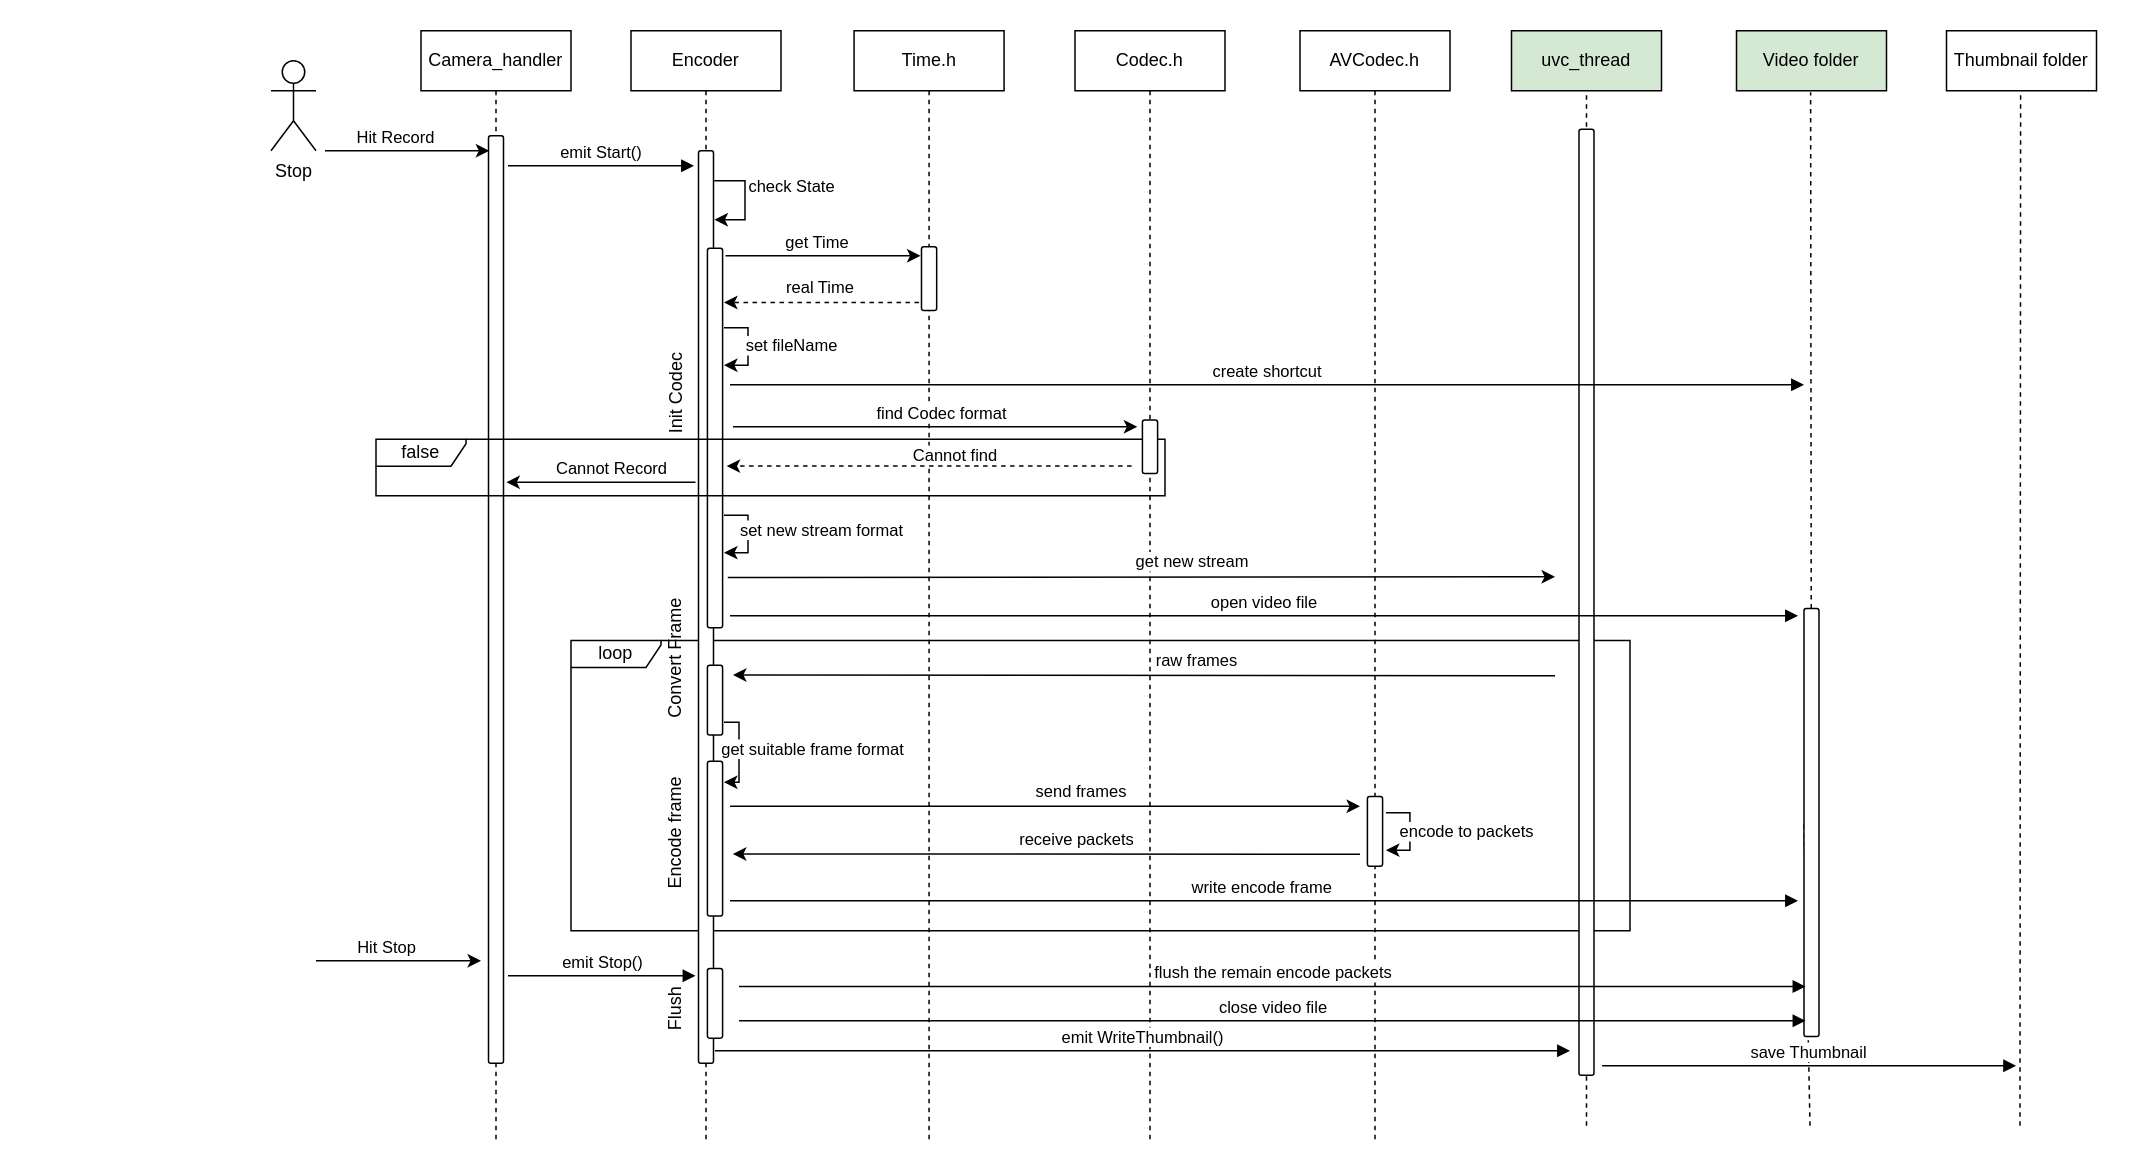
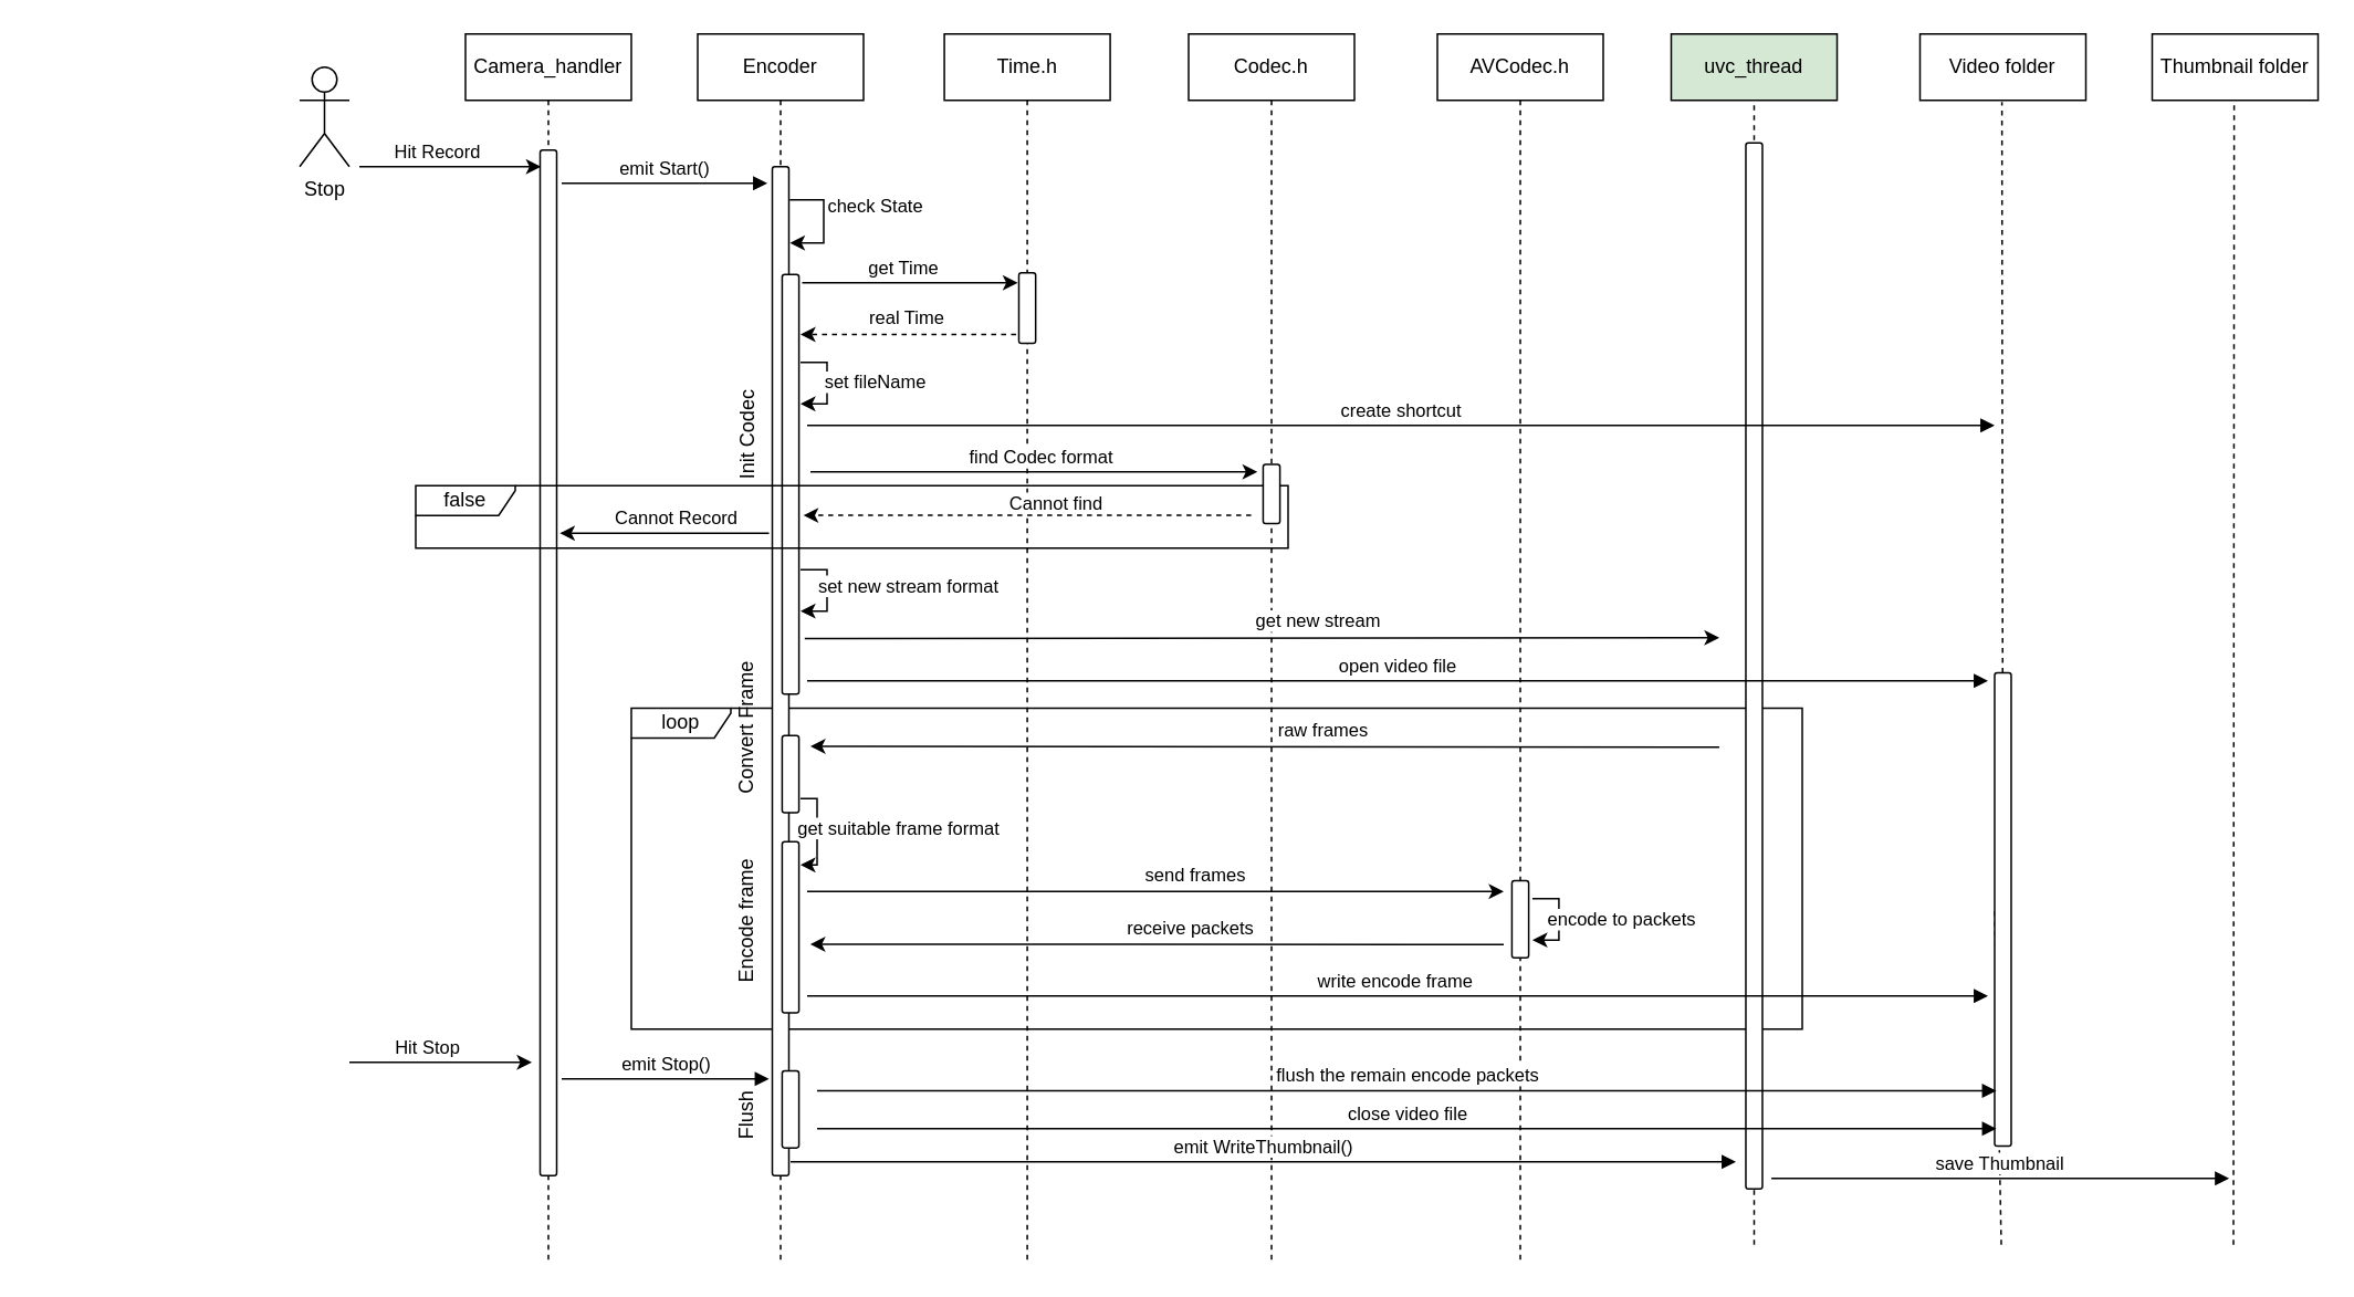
- <mxCell id="17" value="Video folder" style="rounded=0;whiteSpace=wrap;html=1;fillColor=#d5e8d4;" parent="1" vertex="1"><mxGeometry x="1157" y="20" width="100" height="40" as="geometry" /></mxCell>
+ <mxCell id="17" value="Video folder" style="rounded=0;whiteSpace=wrap;html=1;" parent="1" vertex="1"><mxGeometry x="1157" y="20" width="100" height="40" as="geometry" /></mxCell>
